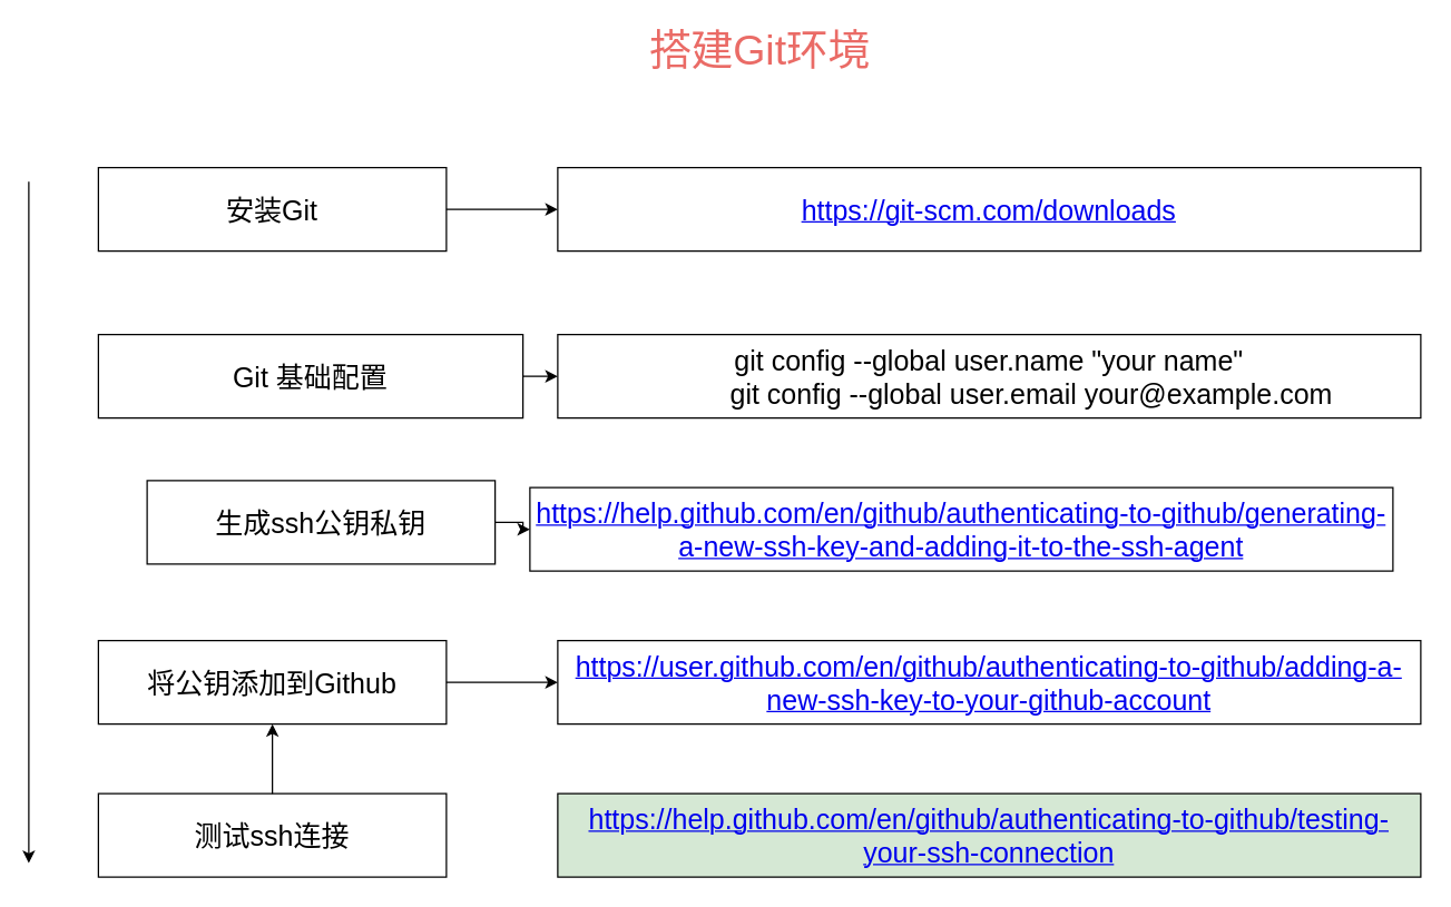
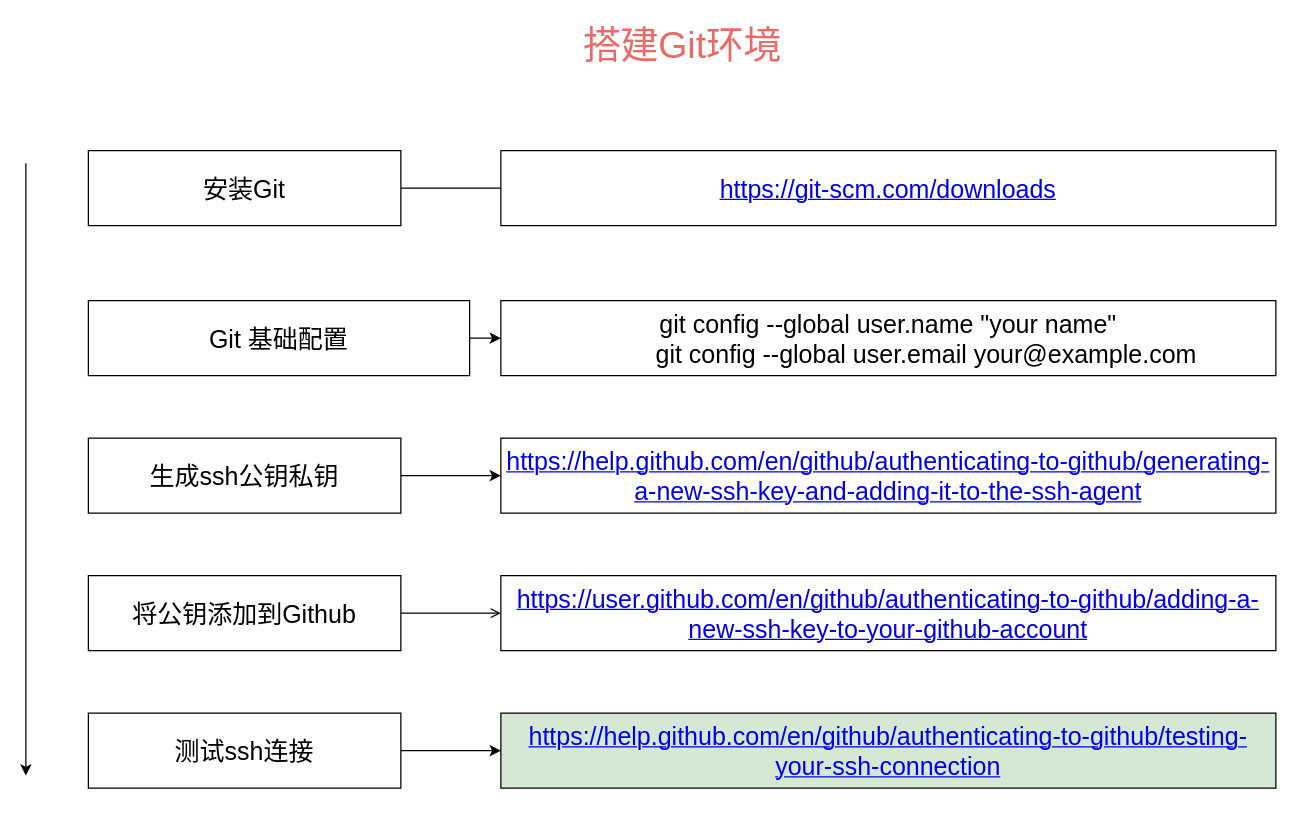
- <mxCell id="7" value="" style="edgeStyle=orthogonalEdgeStyle;rounded=0;orthogonalLoop=1;jettySize=auto;html=1;fontColor=#EA6B66;" parent="3" source="5" target="6" edge="1"><mxGeometry relative="1" as="geometry" /></mxCell>
+ <mxCell id="7" value="" style="edgeStyle=orthogonalEdgeStyle;rounded=0;orthogonalLoop=1;jettySize=auto;html=1;fontColor=#EA6B66;endArrow=none;" parent="3" source="5" target="6" edge="1"><mxGeometry relative="1" as="geometry" /></mxCell>
- <mxCell id="11" value="&lt;font color=&quot;#000000&quot;&gt;&lt;span style=&quot;font-size: 20px&quot;&gt;生成ssh公钥私钥&lt;/span&gt;&lt;/font&gt;" style="rounded=0;whiteSpace=wrap;html=1;fontColor=#EA6B66;" parent="3" vertex="1"><mxGeometry x="85" y="325" width="250" height="60" as="geometry" /></mxCell>
+ <mxCell id="11" value="&lt;font color=&quot;#000000&quot;&gt;&lt;span style=&quot;font-size: 20px&quot;&gt;生成ssh公钥私钥&lt;/span&gt;&lt;/font&gt;" style="rounded=0;whiteSpace=wrap;html=1;fontColor=#EA6B66;" parent="3" vertex="1"><mxGeometry x="50" y="330" width="250" height="60" as="geometry" /></mxCell>
- <mxCell id="12" value="&lt;a href=&quot;https://help.github.com/en/github/authenticating-to-github/generating-a-new-ssh-key-and-adding-it-to-the-ssh-agent&quot;&gt;&lt;font style=&quot;font-size: 20px&quot;&gt;https://help.github.com/en/github/authenticating-to-github/generating-a-new-ssh-key-and-adding-it-to-the-ssh-agent&lt;/font&gt;&lt;/a&gt;" style="rounded=0;whiteSpace=wrap;html=1;fontColor=#EA6B66;" parent="3" vertex="1"><mxGeometry x="360" y="330" width="620" height="60" as="geometry" /></mxCell>
+ <mxCell id="12" value="&lt;a href=&quot;https://help.github.com/en/github/authenticating-to-github/generating-a-new-ssh-key-and-adding-it-to-the-ssh-agent&quot;&gt;&lt;font style=&quot;font-size: 20px&quot;&gt;https://help.github.com/en/github/authenticating-to-github/generating-a-new-ssh-key-and-adding-it-to-the-ssh-agent&lt;/font&gt;&lt;/a&gt;" style="rounded=0;whiteSpace=wrap;html=1;fontColor=#EA6B66;" parent="3" vertex="1"><mxGeometry x="380" y="330" width="620" height="60" as="geometry" /></mxCell>
- <mxCell id="16" value="" style="edgeStyle=orthogonalEdgeStyle;rounded=0;orthogonalLoop=1;jettySize=auto;html=1;fontColor=#EA6B66;" parent="3" source="14" target="15" edge="1"><mxGeometry relative="1" as="geometry" /></mxCell>
+ <mxCell id="16" value="" style="edgeStyle=orthogonalEdgeStyle;rounded=0;orthogonalLoop=1;jettySize=auto;html=1;fontColor=#EA6B66;endArrow=open;" parent="3" source="14" target="15" edge="1"><mxGeometry relative="1" as="geometry" /></mxCell>
- <mxCell id="20" value="" style="edgeStyle=orthogonalEdgeStyle;rounded=0;orthogonalLoop=1;jettySize=auto;html=1;fontColor=#EA6B66;" parent="3" source="18" target="14" edge="1"><mxGeometry relative="1" as="geometry" /></mxCell>
+ <mxCell id="20" value="" style="edgeStyle=orthogonalEdgeStyle;rounded=0;orthogonalLoop=1;jettySize=auto;html=1;fontColor=#EA6B66;" parent="3" source="18" target="19" edge="1"><mxGeometry relative="1" as="geometry" /></mxCell>
